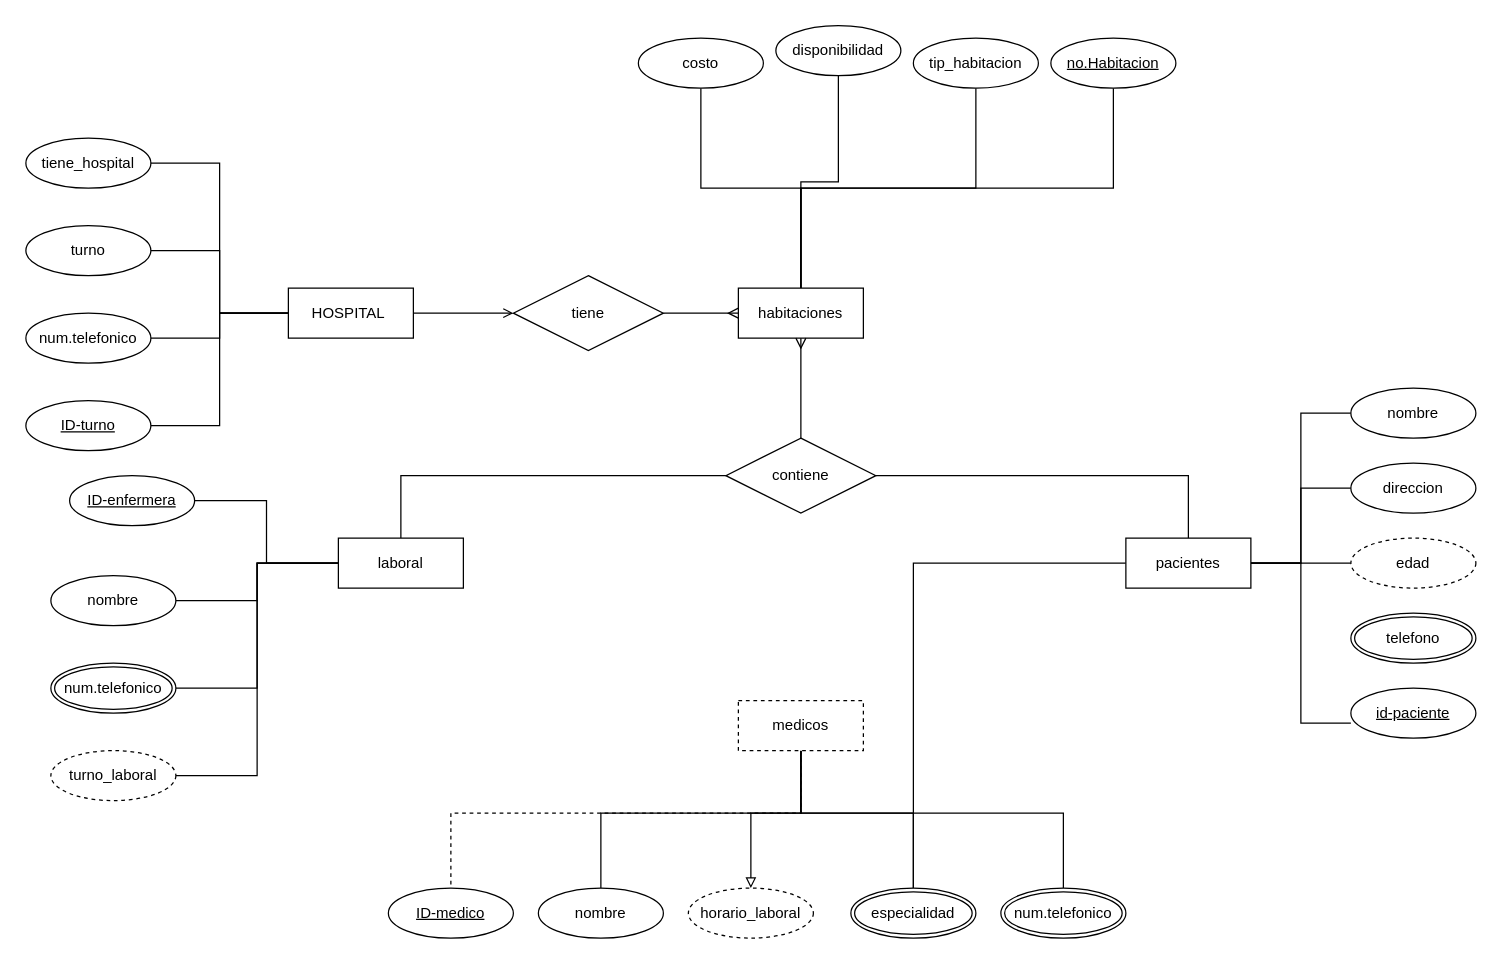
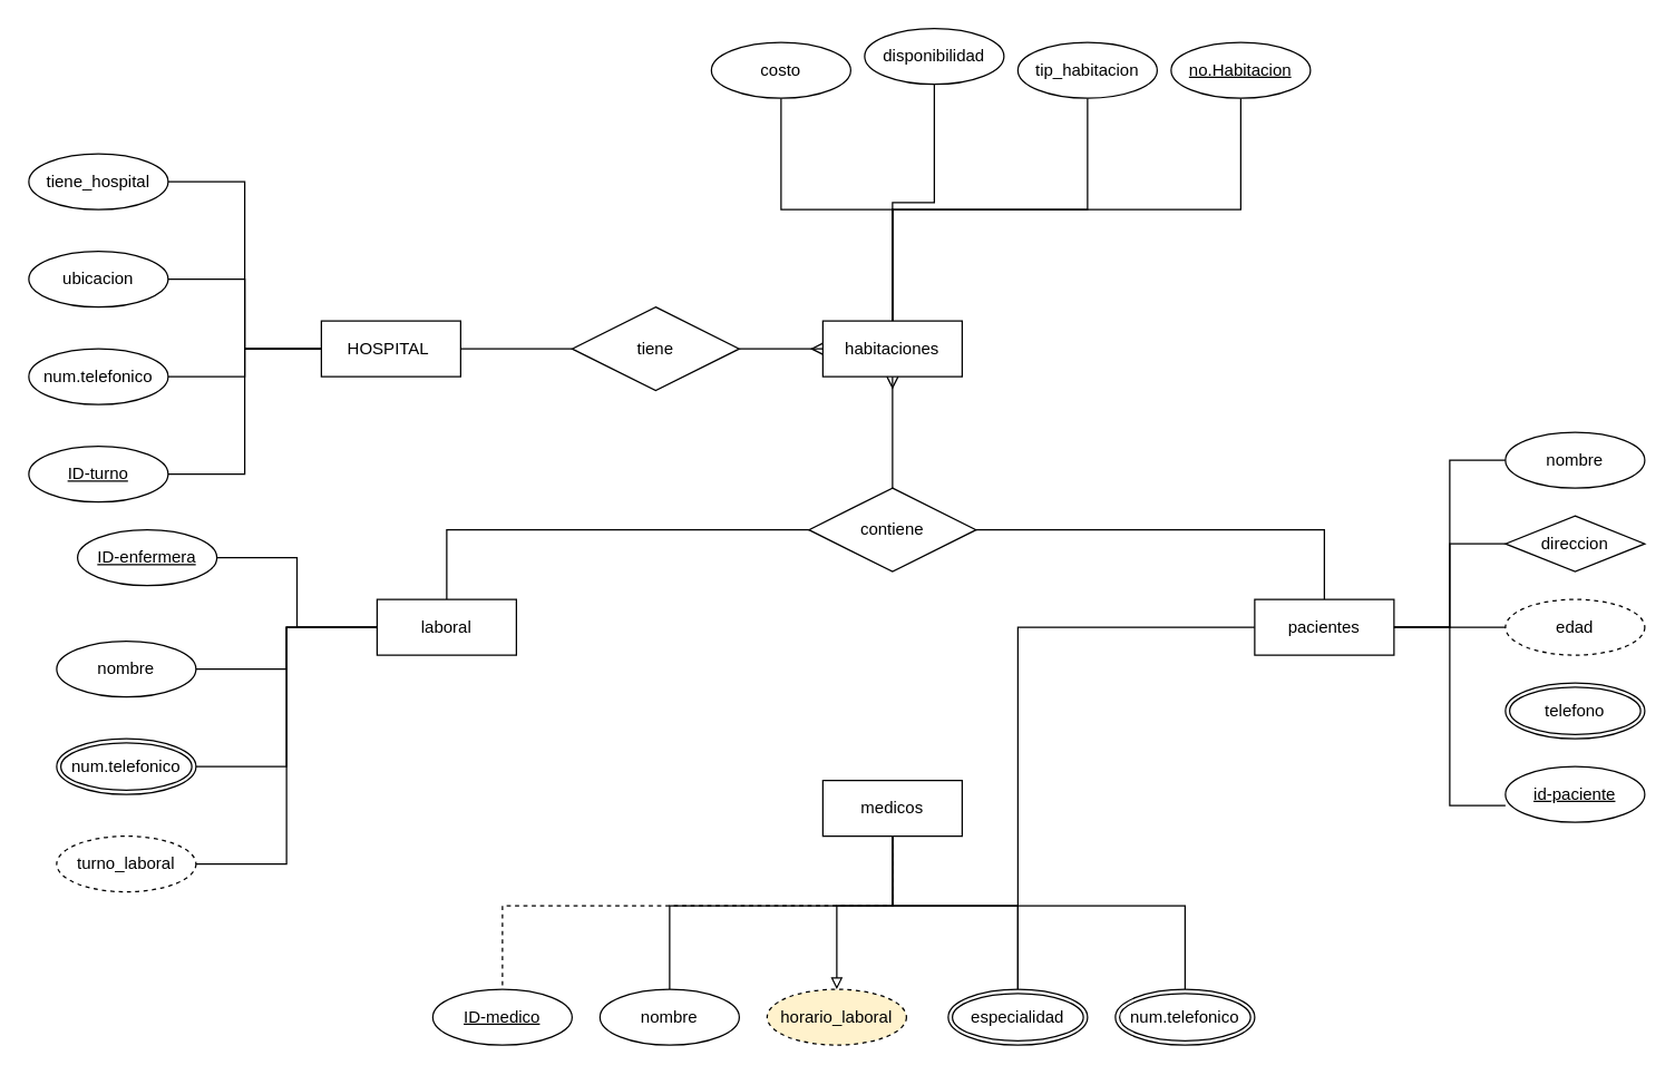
- <mxCell id="9" value="turno" style="ellipse;whiteSpace=wrap;html=1;align=center;" vertex="1" parent="1"><mxGeometry x="20" y="180" width="100" height="40" as="geometry" /></mxCell>
+ <mxCell id="9" value="ubicacion" style="ellipse;whiteSpace=wrap;html=1;align=center;" vertex="1" parent="1"><mxGeometry x="20" y="180" width="100" height="40" as="geometry" /></mxCell>
- <mxCell id="6" style="edgeStyle=orthogonalEdgeStyle;rounded=0;orthogonalLoop=1;jettySize=auto;html=1;entryX=0;entryY=0.5;entryDx=0;entryDy=0;endArrow=open;endFill=0;" edge="1" parent="1" source="7" target="13"><mxGeometry relative="1" as="geometry" /></mxCell>
+ <mxCell id="6" style="edgeStyle=orthogonalEdgeStyle;rounded=0;orthogonalLoop=1;jettySize=auto;html=1;entryX=0;entryY=0.5;entryDx=0;entryDy=0;endArrow=none;endFill=0;" edge="1" parent="1" source="7" target="13"><mxGeometry relative="1" as="geometry" /></mxCell>
- <mxCell id="53" value="direccion" style="ellipse;whiteSpace=wrap;html=1;align=center;" vertex="1" parent="1"><mxGeometry x="1080" y="370" width="100" height="40" as="geometry" /></mxCell>
+ <mxCell id="53" value="direccion" style="rhombus;whiteSpace=wrap;html=1;align=center;" vertex="1" parent="1"><mxGeometry x="1080" y="370" width="100" height="40" as="geometry" /></mxCell>
- <mxCell id="37" value="medicos" style="whiteSpace=wrap;html=1;align=center;dashed=1;" vertex="1" parent="1"><mxGeometry x="590" y="560" width="100" height="40" as="geometry" /></mxCell>
+ <mxCell id="37" value="medicos" style="whiteSpace=wrap;html=1;align=center;" vertex="1" parent="1"><mxGeometry x="590" y="560" width="100" height="40" as="geometry" /></mxCell>
- <mxCell id="48" value="horario_laboral" style="ellipse;whiteSpace=wrap;html=1;align=center;dashed=1;" vertex="1" parent="1"><mxGeometry x="550" y="710" width="100" height="40" as="geometry" /></mxCell>
+ <mxCell id="48" value="horario_laboral" style="ellipse;whiteSpace=wrap;html=1;align=center;dashed=1;fillColor=#fff2cc;" vertex="1" parent="1"><mxGeometry x="550" y="710" width="100" height="40" as="geometry" /></mxCell>
